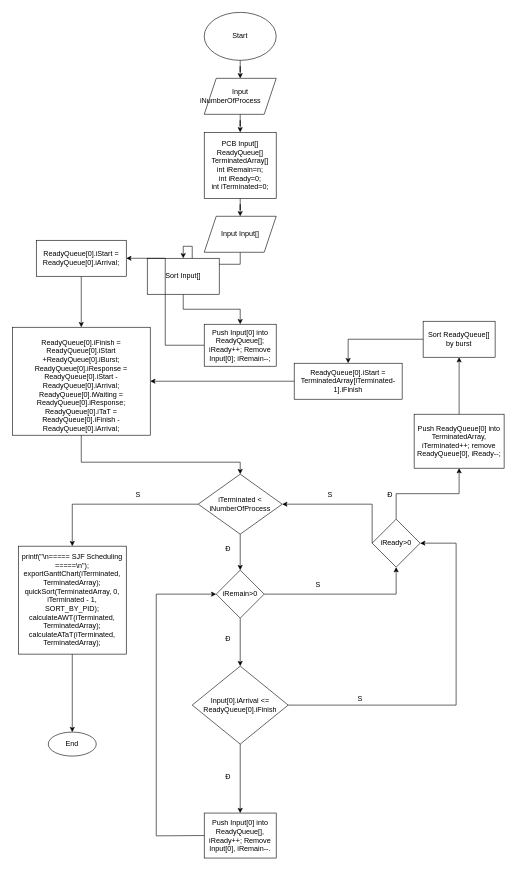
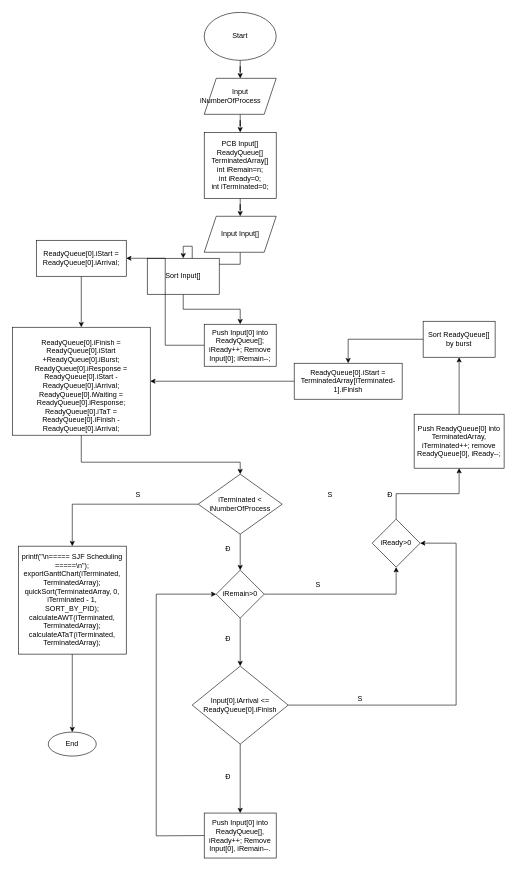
- <mxCell id="34" value="" style="endArrow=classic;html=1;rounded=0;exitX=0;exitY=0.5;exitDx=0;exitDy=0;entryX=1;entryY=0.5;entryDx=0;entryDy=0;" parent="1" source="27" target="16" edge="1"><mxGeometry width="50" height="50" relative="1" as="geometry"><mxPoint x="420" y="930" as="sourcePoint" /><mxPoint x="470" y="880" as="targetPoint" /><Array as="points"><mxPoint x="620" y="840" /></Array></mxGeometry></mxCell>
